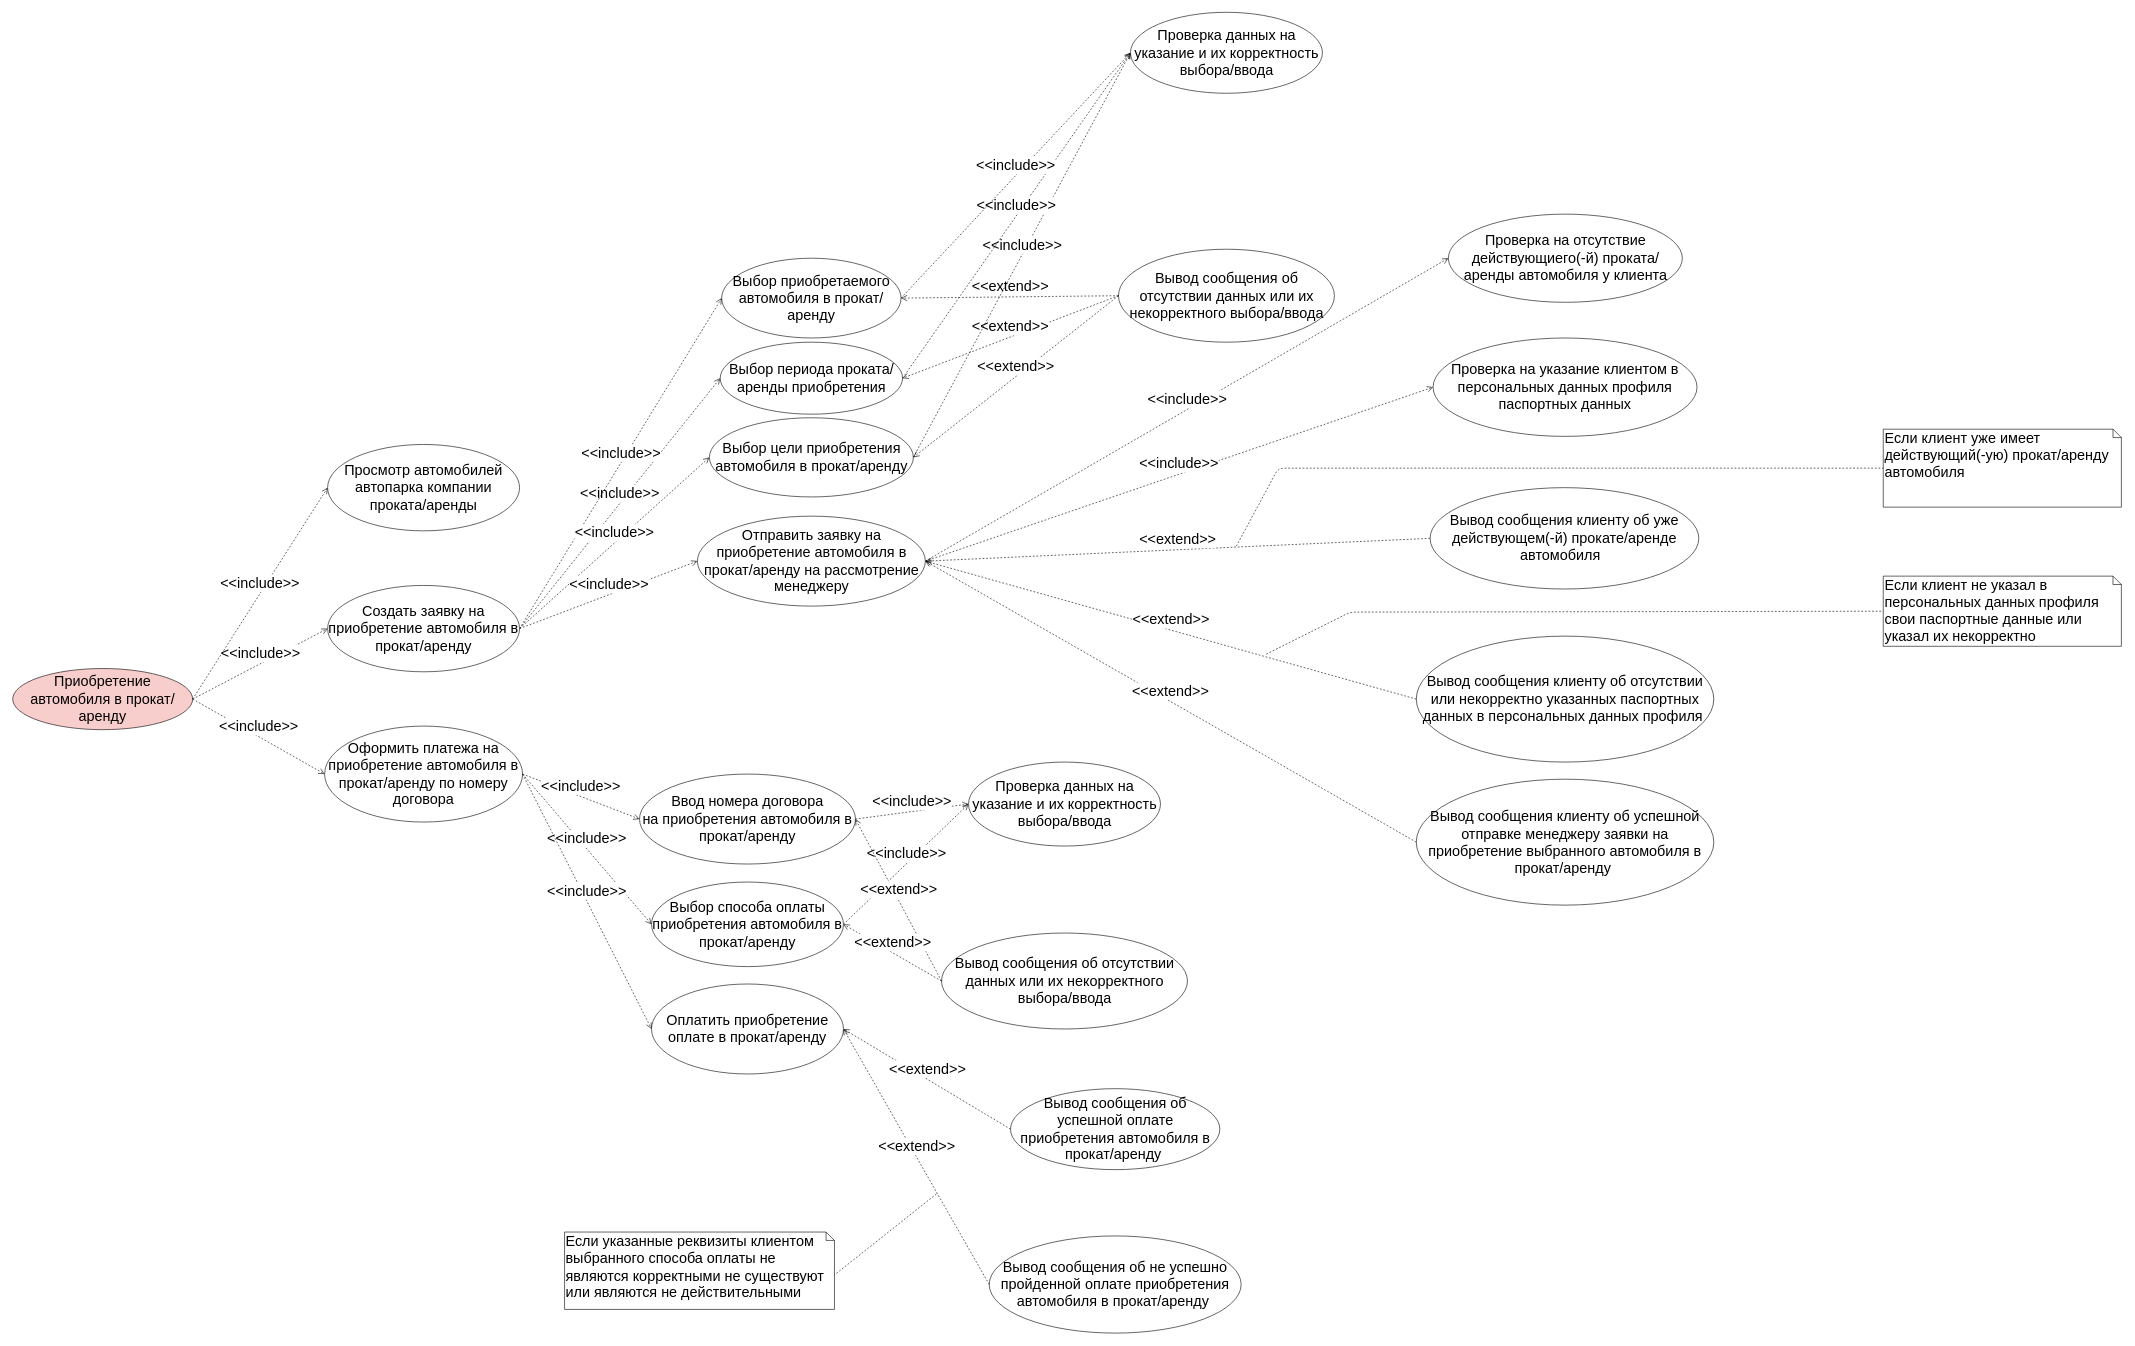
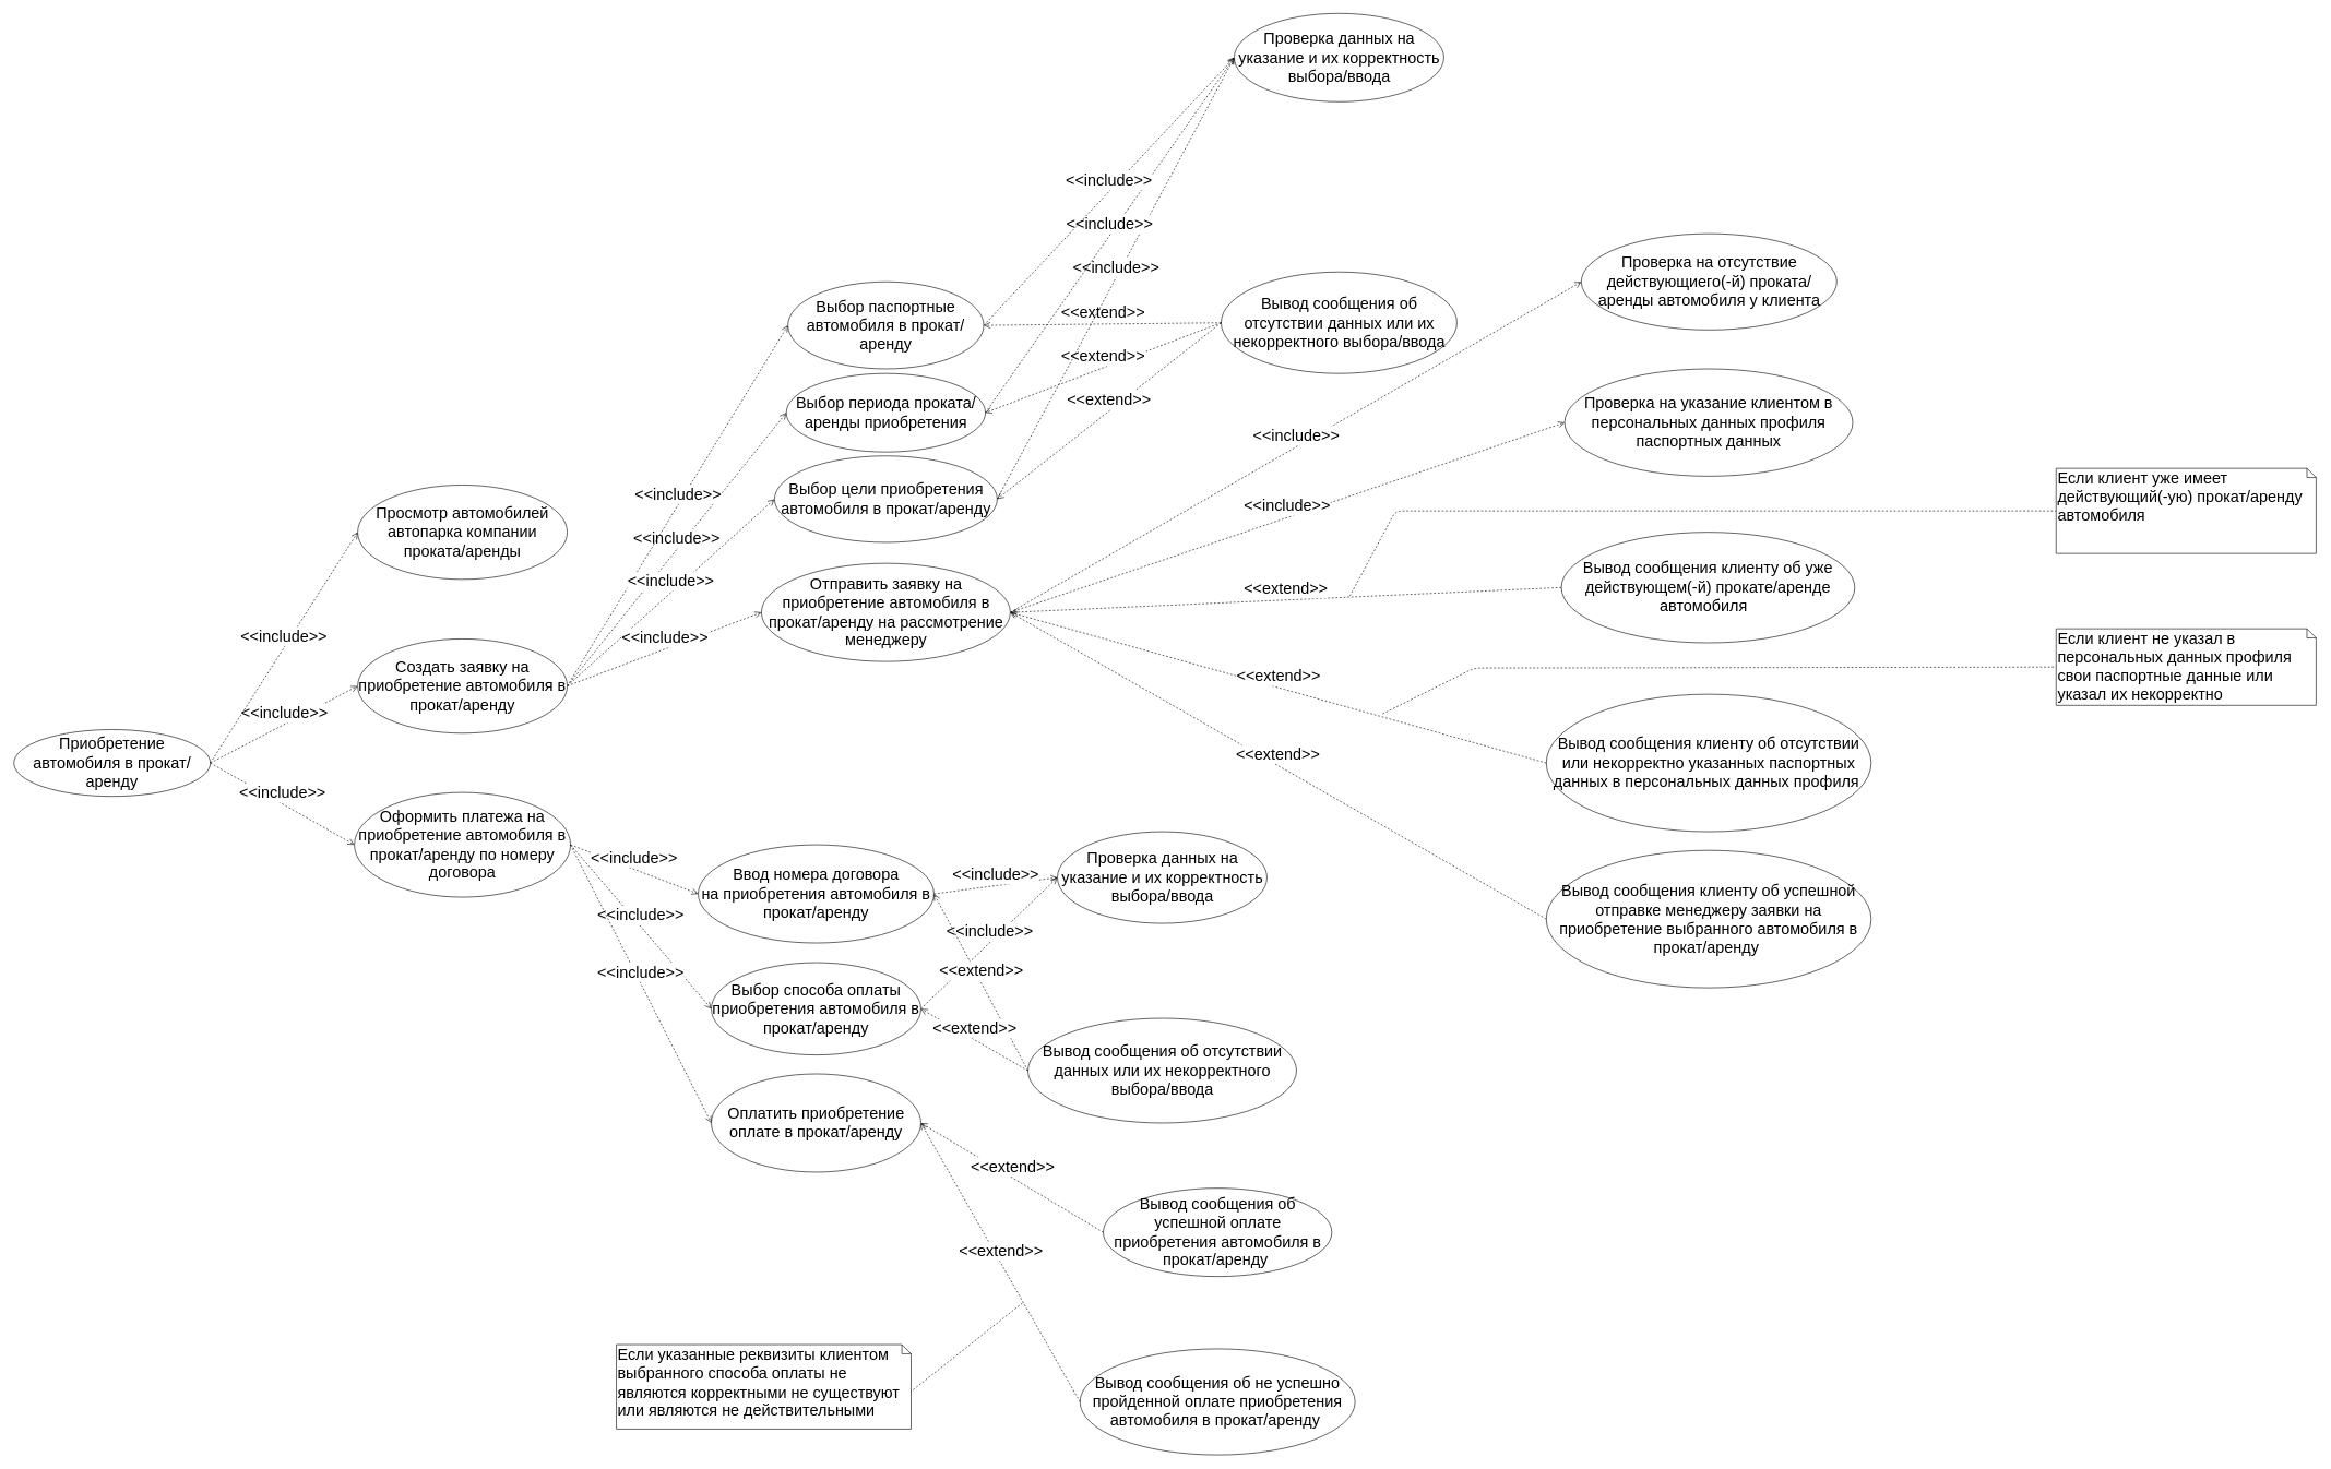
- <mxCell id="5" value="&lt;font style=&quot;font-size: 24px&quot;&gt;Выбор приобретаемого автомобиля в прокат/аренду&lt;/font&gt;" style="ellipse;whiteSpace=wrap;html=1;" parent="1" vertex="1"><mxGeometry x="1202" y="430" width="299" height="133" as="geometry" /></mxCell>
+ <mxCell id="5" value="&lt;font style=&quot;font-size: 24px&quot;&gt;Выбор паспортные автомобиля в прокат/аренду&lt;/font&gt;" style="ellipse;whiteSpace=wrap;html=1;" parent="1" vertex="1"><mxGeometry x="1202" y="430" width="299" height="133" as="geometry" /></mxCell>
- <mxCell id="2" value="&lt;font style=&quot;font-size: 24px&quot;&gt;Приобретение автомобиля в прокат/аренду&lt;/font&gt;" style="ellipse;whiteSpace=wrap;html=1;fillColor=#f8cecc;" parent="1" vertex="1"><mxGeometry x="20" y="1114" width="300" height="102" as="geometry" /></mxCell>
+ <mxCell id="2" value="&lt;font style=&quot;font-size: 24px&quot;&gt;Приобретение автомобиля в прокат/аренду&lt;/font&gt;" style="ellipse;whiteSpace=wrap;html=1;" parent="1" vertex="1"><mxGeometry x="20" y="1114" width="300" height="102" as="geometry" /></mxCell>
